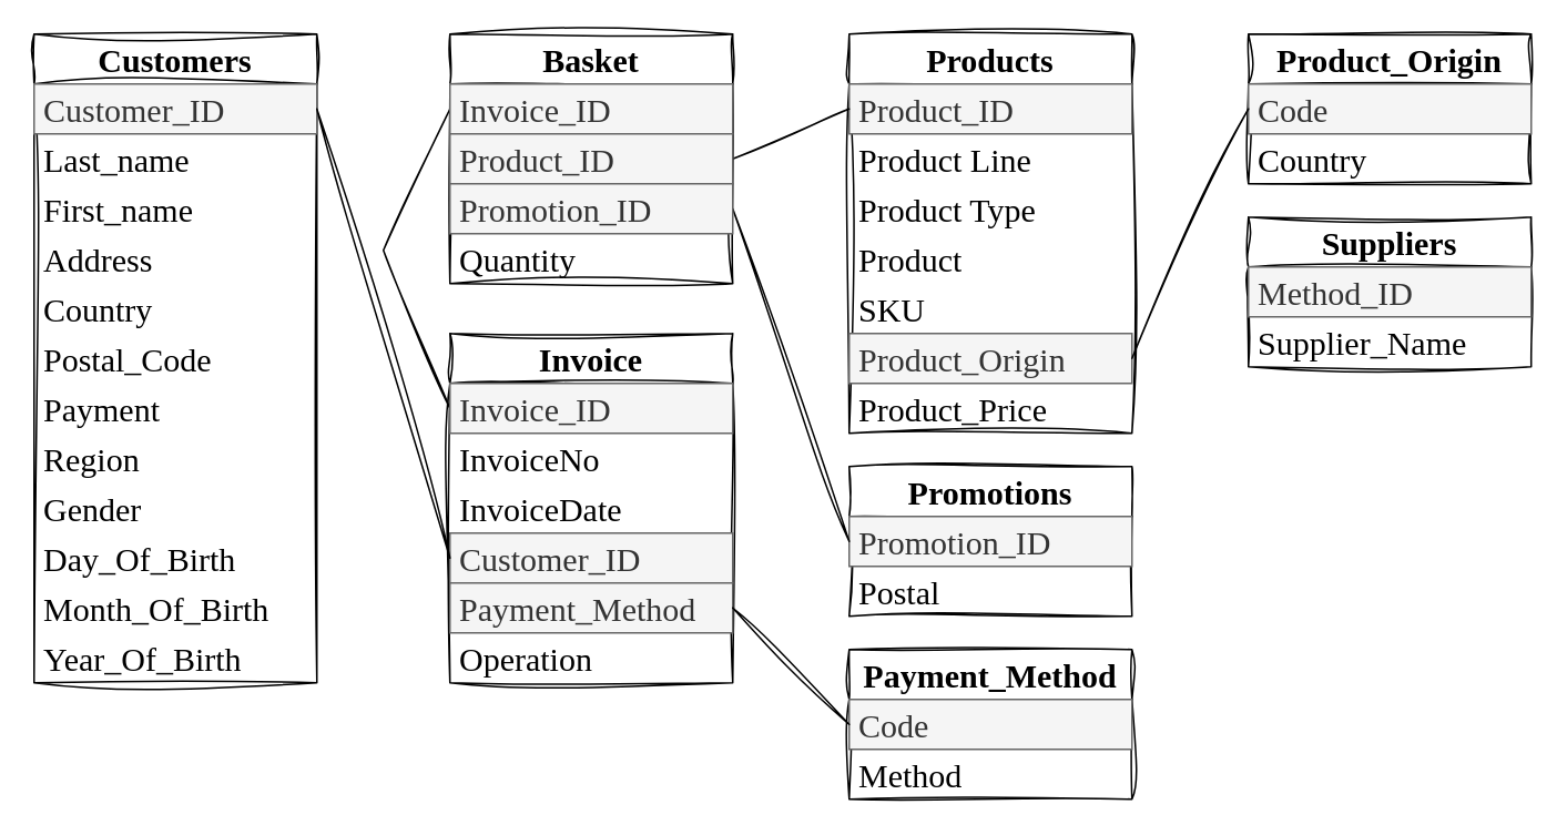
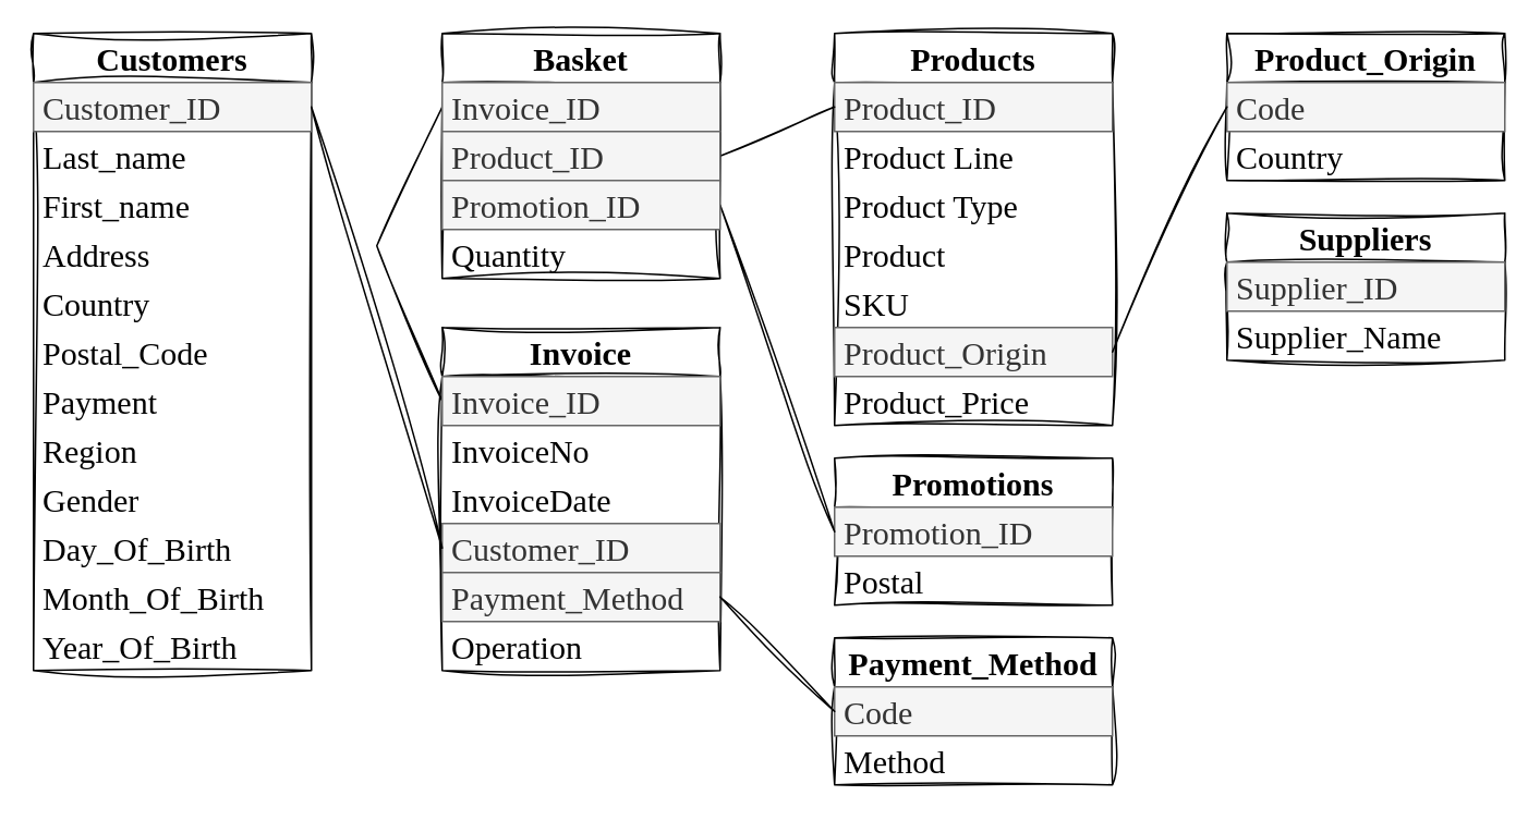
- <mxCell id="31" value="Method_ID" style="text;align=left;verticalAlign=middle;spacingLeft=4;spacingRight=4;overflow=hidden;points=[[0,0.5],[1,0.5]];portConstraint=eastwest;rotatable=0;whiteSpace=wrap;html=1;fontSize=20;fontFamily=Architects Daughter;fillColor=#f5f5f5;fontColor=#333333;strokeColor=#666666;" parent="30" vertex="1"><mxGeometry y="30" width="170" height="30" as="geometry" /></mxCell>
+ <mxCell id="31" value="Supplier_ID" style="text;align=left;verticalAlign=middle;spacingLeft=4;spacingRight=4;overflow=hidden;points=[[0,0.5],[1,0.5]];portConstraint=eastwest;rotatable=0;whiteSpace=wrap;html=1;fontSize=20;fontFamily=Architects Daughter;fillColor=#f5f5f5;fontColor=#333333;strokeColor=#666666;" parent="30" vertex="1"><mxGeometry y="30" width="170" height="30" as="geometry" /></mxCell>
